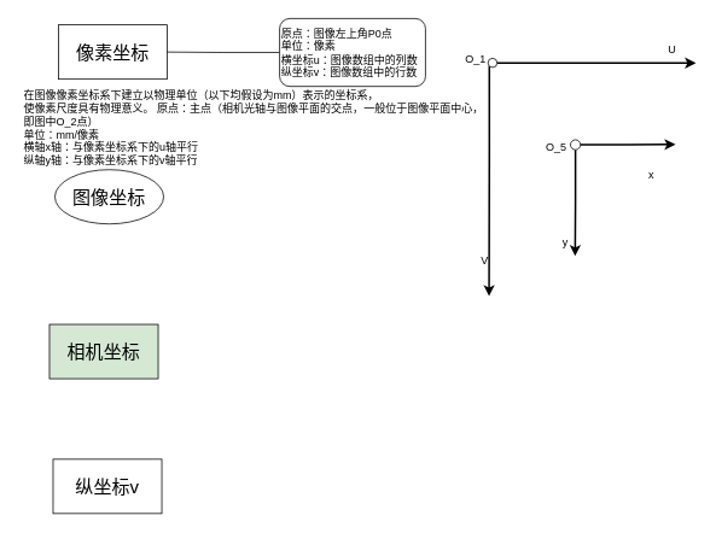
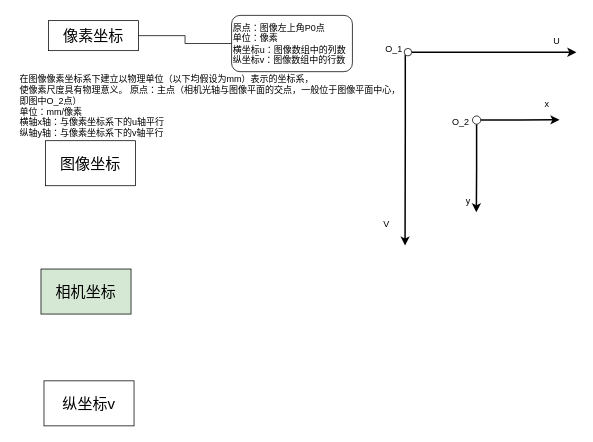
- <mxCell id="4" value="&lt;font style=&quot;font-size: 20px&quot;&gt;像素坐标&lt;br&gt;&lt;/font&gt;" style="rounded=0;whiteSpace=wrap;html=1;" vertex="1" parent="1"><mxGeometry x="64" y="27" width="120" height="60" as="geometry" /></mxCell>
+ <mxCell id="4" value="&lt;font style=&quot;font-size: 20px&quot;&gt;像素坐标&lt;br&gt;&lt;/font&gt;" style="rounded=0;whiteSpace=wrap;html=1;" vertex="1" parent="1"><mxGeometry x="64" y="27" width="120" height="40" as="geometry" /></mxCell>
- <mxCell id="19" value="&lt;div&gt;O_5&lt;/div&gt;" style="text;html=1;align=center;verticalAlign=middle;resizable=0;points=[];autosize=1;strokeColor=none;fillColor=none;" vertex="1" parent="1"><mxGeometry x="597" y="154" width="32" height="18" as="geometry" /></mxCell>
+ <mxCell id="19" value="&lt;div&gt;O_2&lt;/div&gt;" style="text;html=1;align=center;verticalAlign=middle;resizable=0;points=[];autosize=1;strokeColor=none;fillColor=none;" vertex="1" parent="1"><mxGeometry x="597" y="154" width="32" height="18" as="geometry" /></mxCell>
- <mxCell id="17" value="x" style="text;html=1;align=center;verticalAlign=middle;resizable=0;points=[];autosize=1;strokeColor=none;fillColor=none;" vertex="1" parent="1"><mxGeometry x="710" y="184" width="16" height="18" as="geometry" /></mxCell>
+ <mxCell id="17" value="x" style="text;html=1;align=center;verticalAlign=middle;resizable=0;points=[];autosize=1;strokeColor=none;fillColor=none;" vertex="1" parent="1"><mxGeometry x="720" y="129" width="16" height="18" as="geometry" /></mxCell>
- <mxCell id="2" value="&lt;font style=&quot;font-size: 20px&quot;&gt;图像坐标&lt;br&gt;&lt;/font&gt;" style="ellipse;whiteSpace=wrap;html=1;" vertex="1" parent="1"><mxGeometry x="60" y="187" width="120" height="60" as="geometry" /></mxCell>
+ <mxCell id="2" value="&lt;font style=&quot;font-size: 20px&quot;&gt;图像坐标&lt;br&gt;&lt;/font&gt;" style="rounded=0;whiteSpace=wrap;html=1;" vertex="1" parent="1"><mxGeometry x="60" y="187" width="120" height="60" as="geometry" /></mxCell>
- <mxCell id="12" value="V" style="text;html=1;align=center;verticalAlign=middle;resizable=0;points=[];autosize=1;strokeColor=none;fillColor=none;" vertex="1" parent="1"><mxGeometry x="525" y="279" width="17" height="18" as="geometry" /></mxCell>
+ <mxCell id="12" value="V" style="text;html=1;align=center;verticalAlign=middle;resizable=0;points=[];autosize=1;strokeColor=none;fillColor=none;" vertex="1" parent="1"><mxGeometry x="505" y="289" width="17" height="18" as="geometry" /></mxCell>
